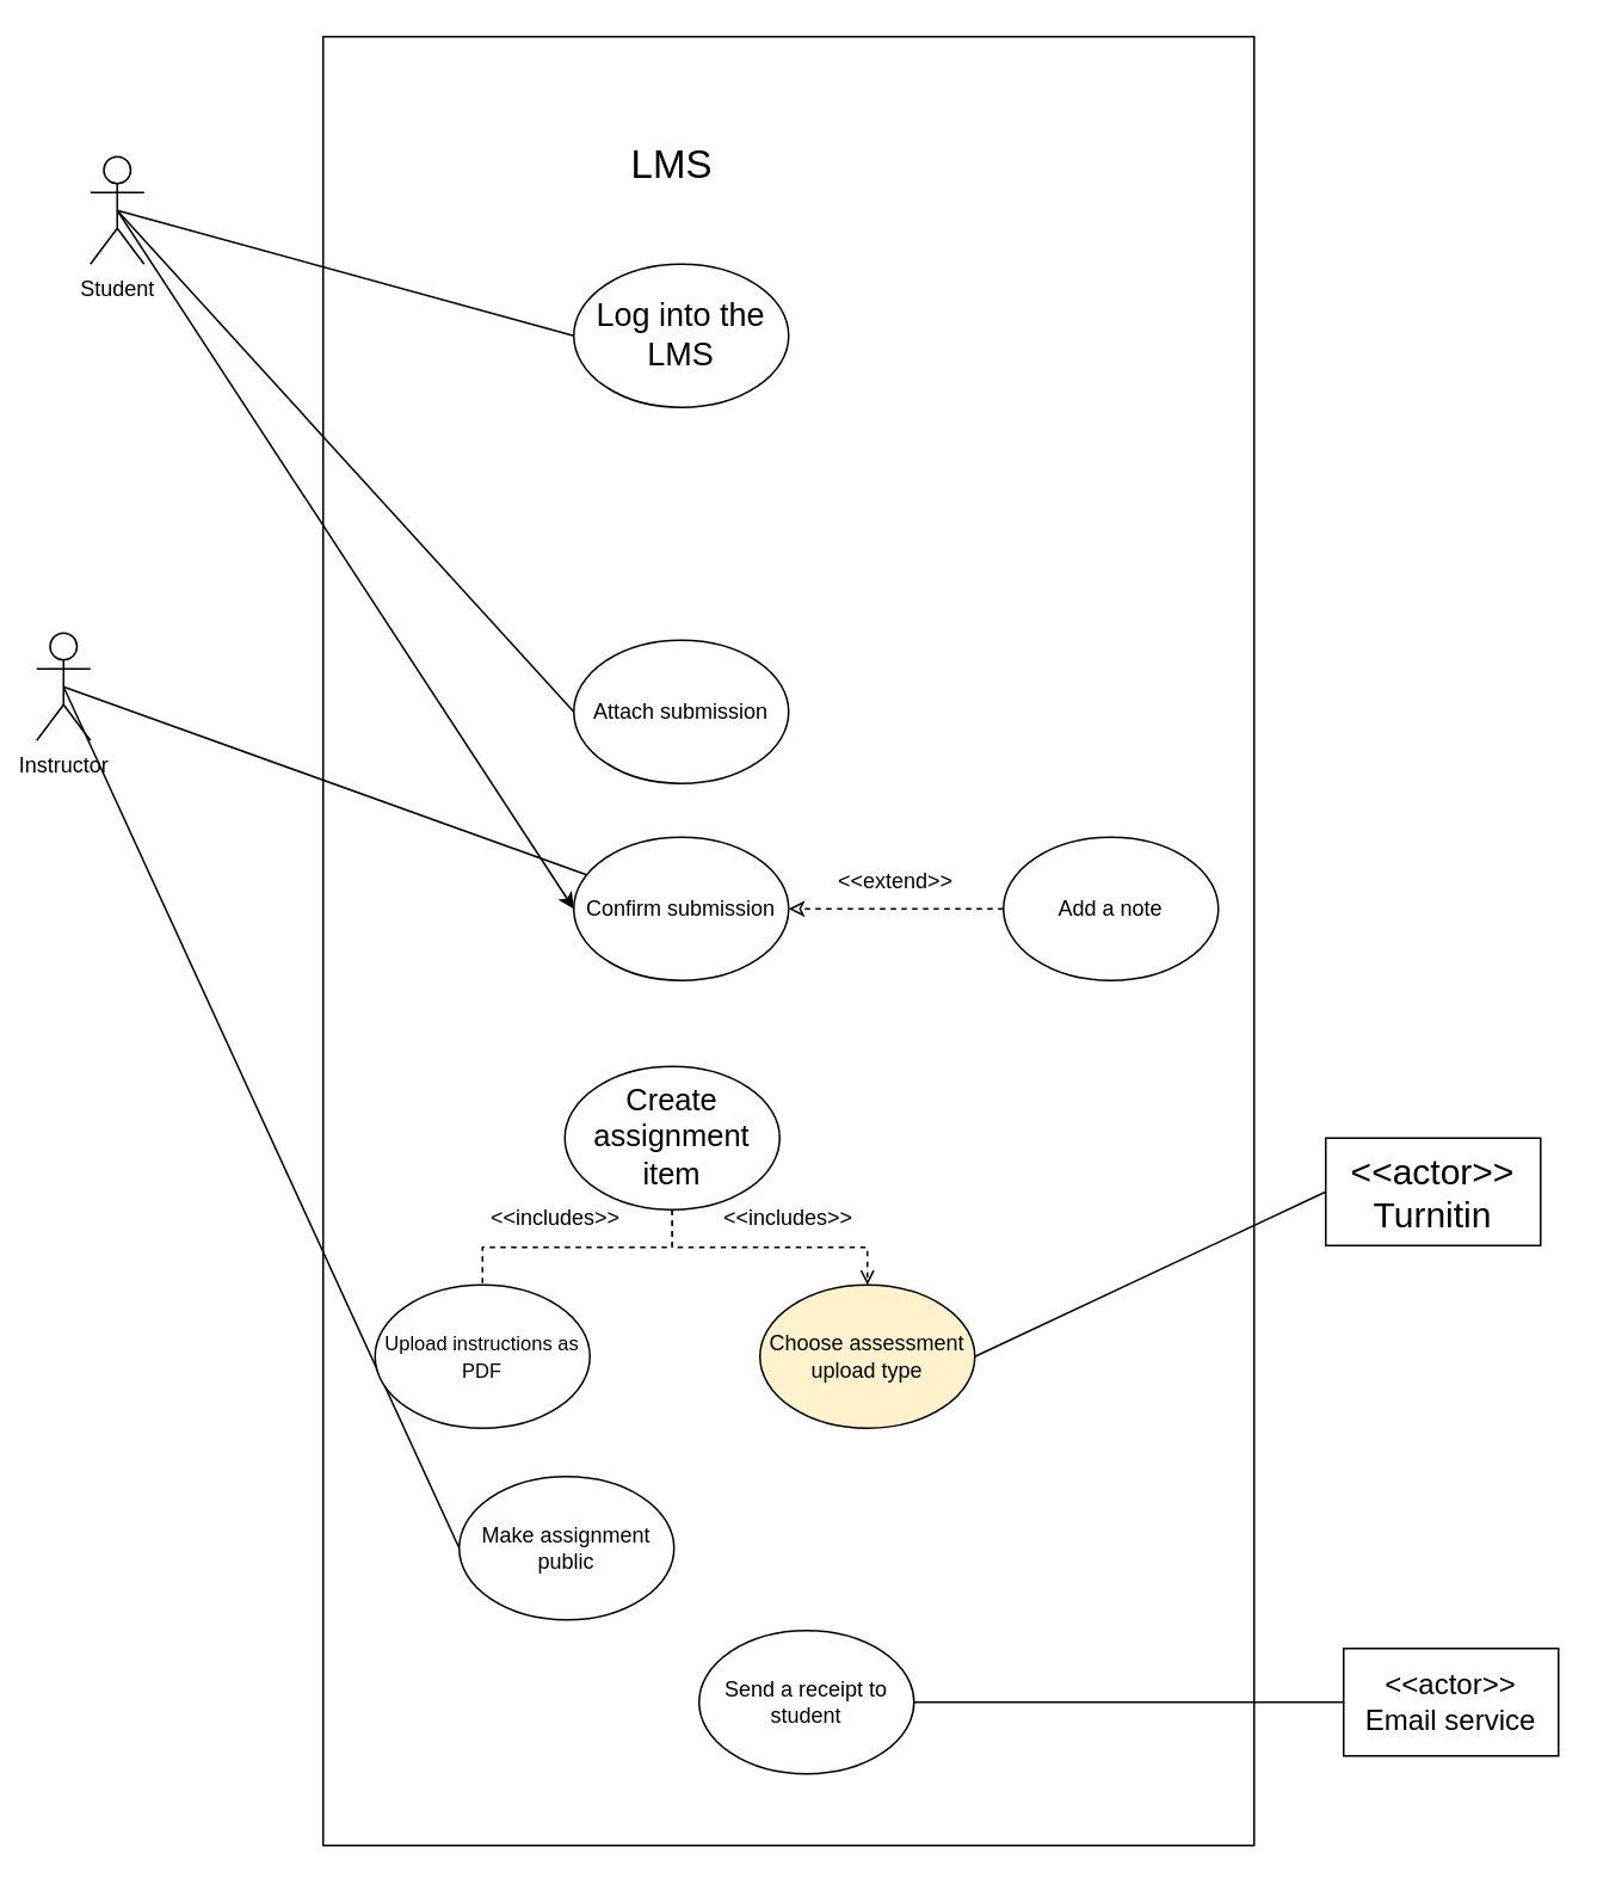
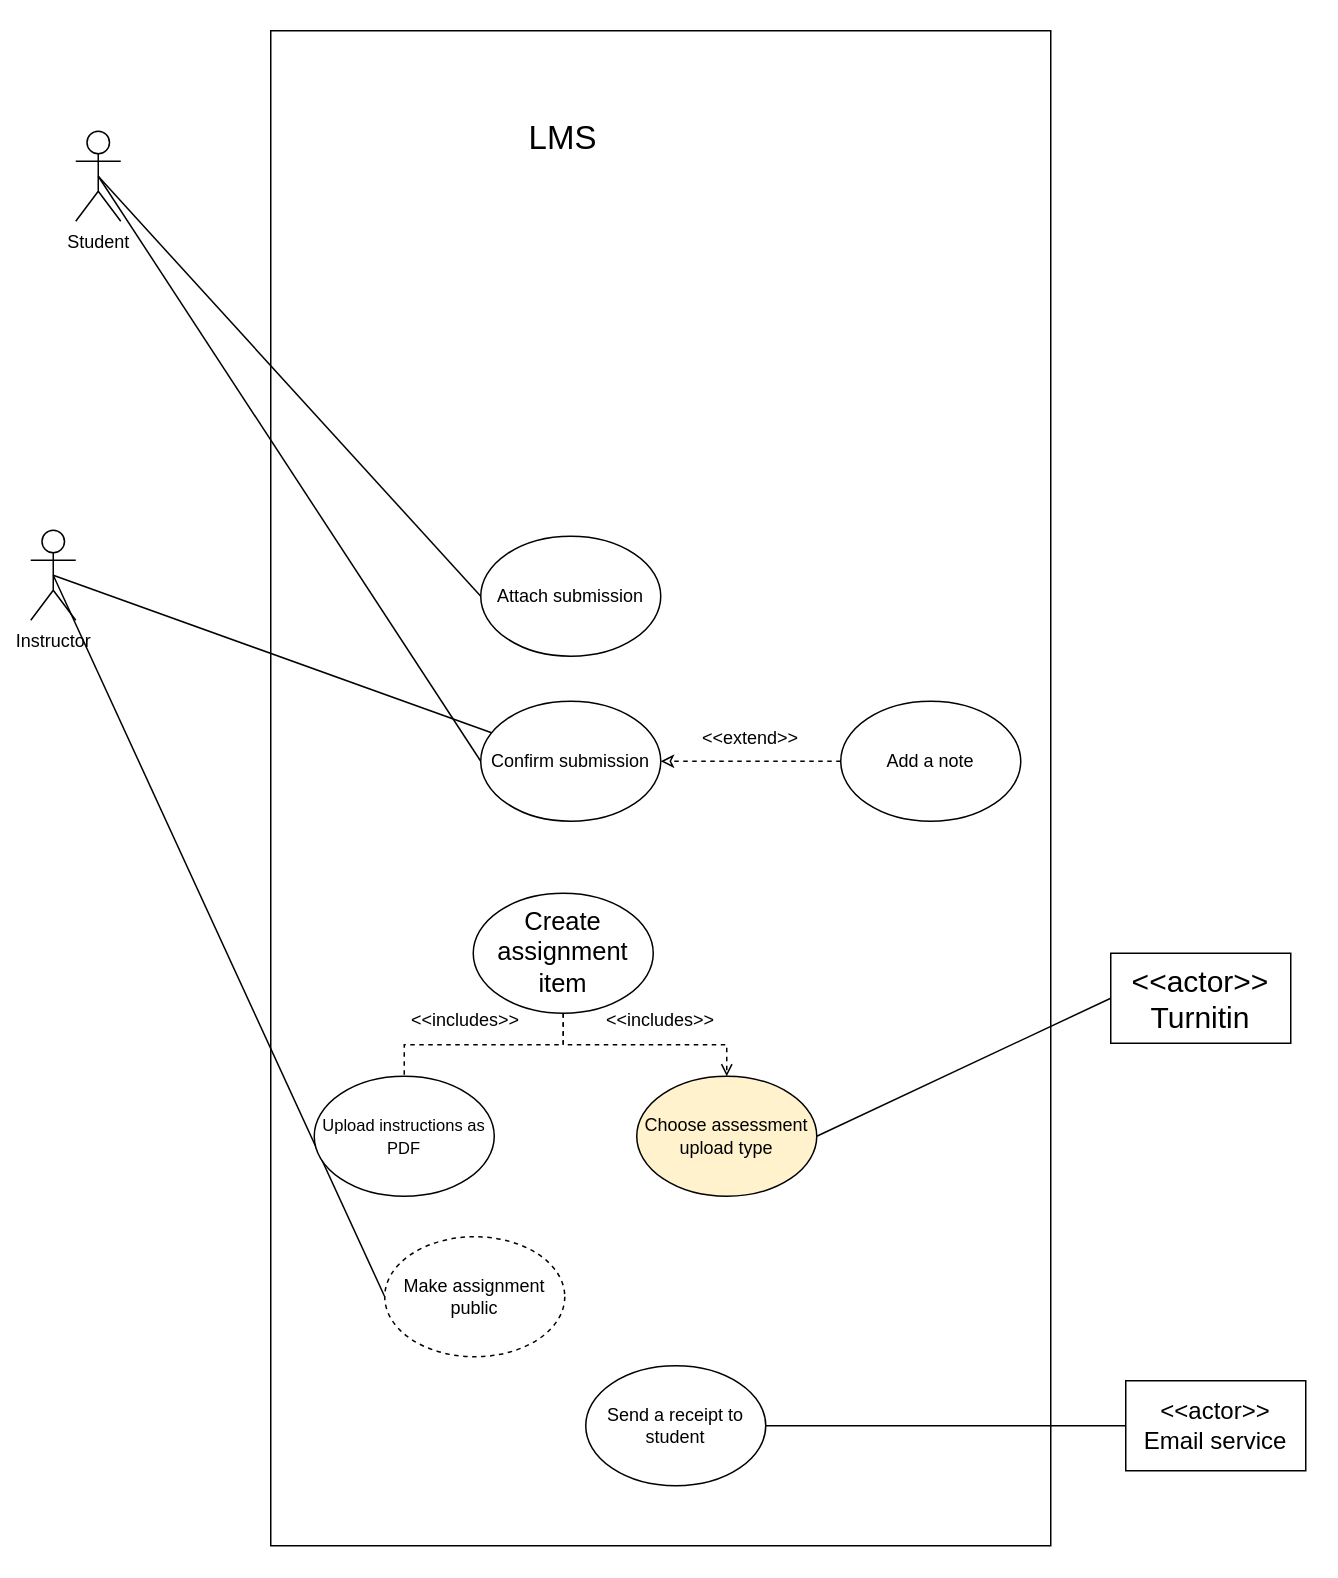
- <mxCell id="6" style="rounded=0;orthogonalLoop=1;jettySize=auto;html=1;exitX=0.5;exitY=0.5;exitDx=0;exitDy=0;exitPerimeter=0;entryX=0;entryY=0.5;entryDx=0;entryDy=0;endArrow=none;startFill=0;" edge="1" parent="1" source="9" target="10"><mxGeometry relative="1" as="geometry" /></mxCell>
- <mxCell id="10" value="&lt;font style=&quot;font-size: 18px;&quot;&gt;Log into the LMS&lt;/font&gt;" style="ellipse;whiteSpace=wrap;html=1;" vertex="1" parent="1"><mxGeometry x="320" y="147" width="120" height="80" as="geometry" /></mxCell>
- <mxCell id="8" style="rounded=0;orthogonalLoop=1;jettySize=auto;html=1;exitX=0.5;exitY=0.5;exitDx=0;exitDy=0;exitPerimeter=0;entryX=0;entryY=0.5;entryDx=0;entryDy=0;endArrow=classic;startFill=0;" edge="1" parent="1" source="9" target="22"><mxGeometry relative="1" as="geometry" /></mxCell>
+ <mxCell id="8" style="rounded=0;orthogonalLoop=1;jettySize=auto;html=1;exitX=0.5;exitY=0.5;exitDx=0;exitDy=0;exitPerimeter=0;entryX=0;entryY=0.5;entryDx=0;entryDy=0;endArrow=none;startFill=0;" edge="1" parent="1" source="9" target="22"><mxGeometry relative="1" as="geometry" /></mxCell>
- <mxCell id="20" value="Make assignment public" style="ellipse;whiteSpace=wrap;html=1;" vertex="1" parent="1"><mxGeometry x="256" y="824" width="120" height="80" as="geometry" /></mxCell>
+ <mxCell id="20" value="Make assignment public" style="ellipse;whiteSpace=wrap;html=1;dashed=1;" vertex="1" parent="1"><mxGeometry x="256" y="824" width="120" height="80" as="geometry" /></mxCell>
